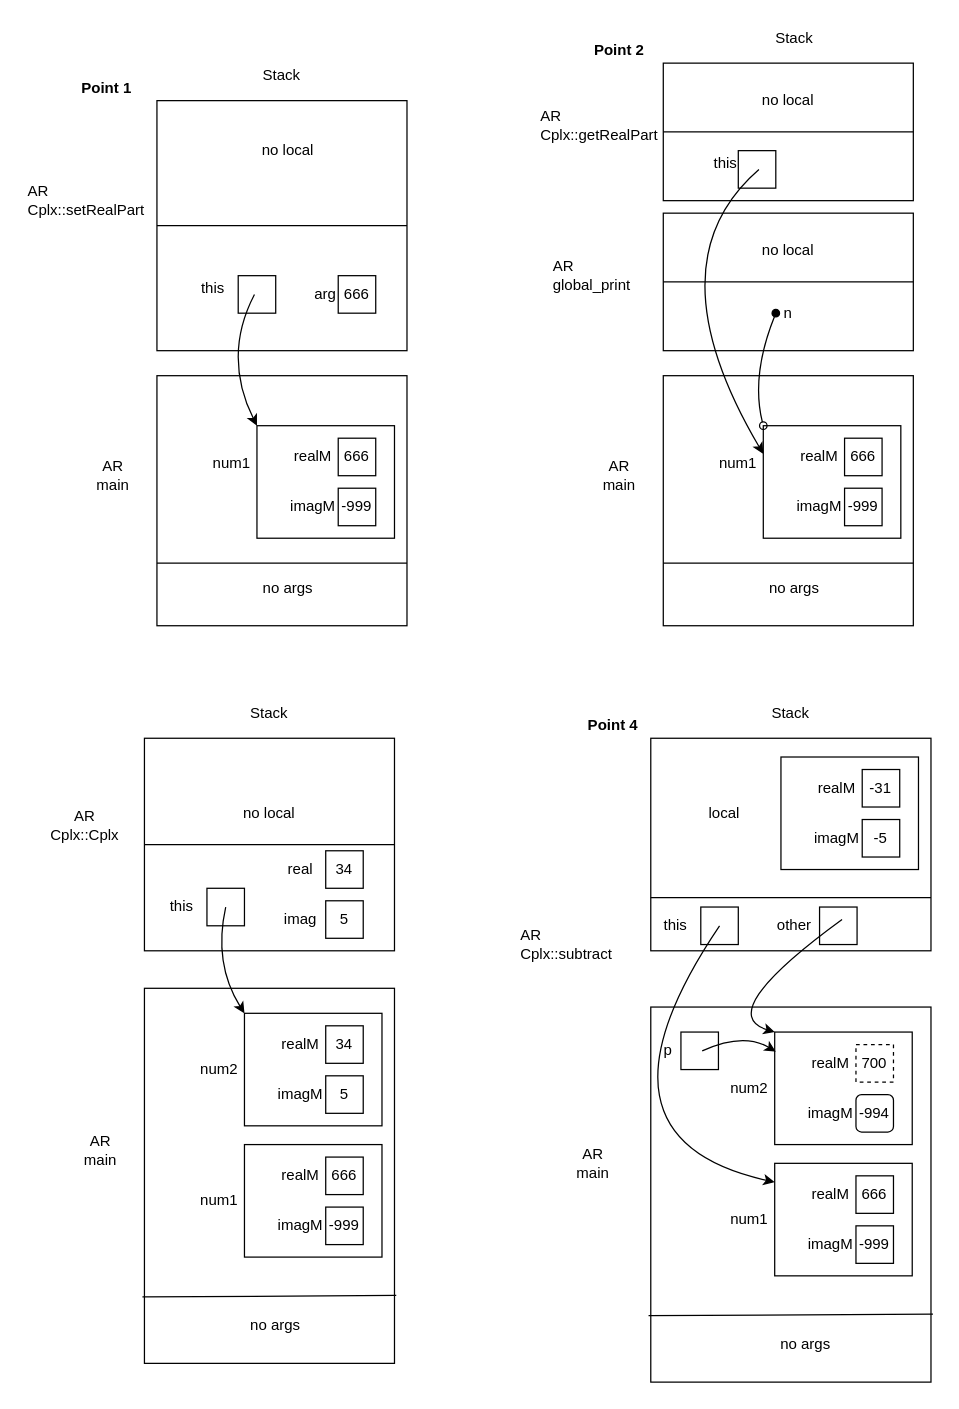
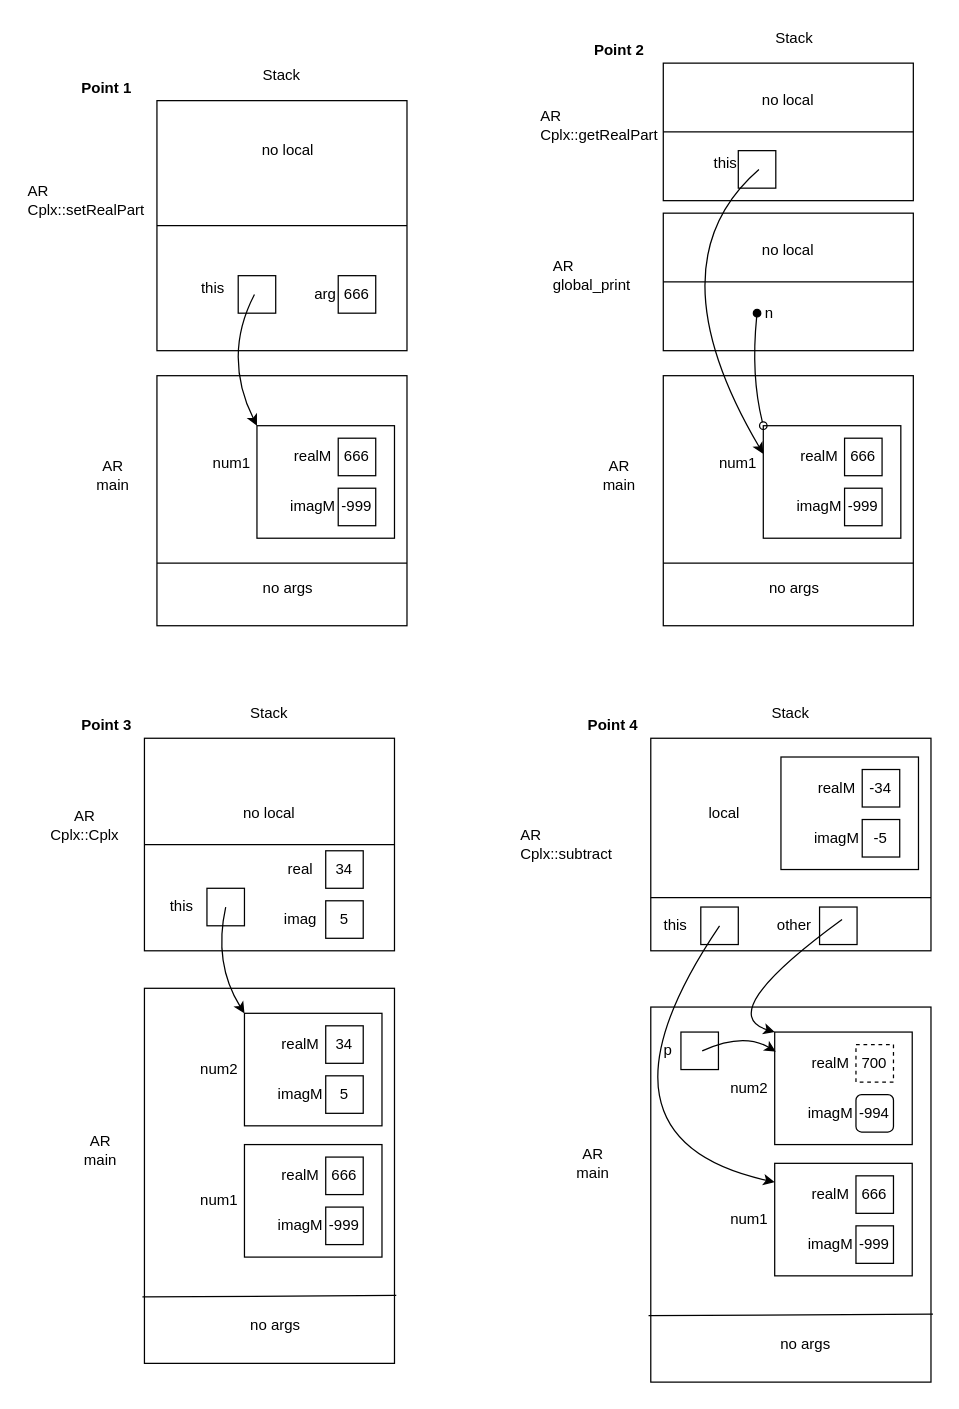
- <mxCell id="44" value="n" style="text;html=1;strokeColor=none;fillColor=none;align=center;verticalAlign=middle;whiteSpace=wrap;rounded=0;" parent="1" vertex="1"><mxGeometry x="620" y="240" width="20" height="20" as="geometry" /></mxCell>
+ <mxCell id="44" value="n" style="text;html=1;strokeColor=none;fillColor=none;align=center;verticalAlign=middle;whiteSpace=wrap;rounded=0;" parent="1" vertex="1"><mxGeometry x="605" y="240" width="20" height="20" as="geometry" /></mxCell>
+ <mxCell id="81" value="&lt;b&gt;Point 3&lt;/b&gt;" style="text;html=1;strokeColor=none;fillColor=none;align=center;verticalAlign=middle;whiteSpace=wrap;rounded=0;" parent="1" vertex="1"><mxGeometry x="60" y="570" width="50" height="20" as="geometry" /></mxCell>
- <mxCell id="106" value="-31" style="whiteSpace=wrap;html=1;aspect=fixed;" parent="1" vertex="1"><mxGeometry x="689.12" y="615" width="30" height="30" as="geometry" /></mxCell>
+ <mxCell id="106" value="-34" style="whiteSpace=wrap;html=1;aspect=fixed;" parent="1" vertex="1"><mxGeometry x="689.12" y="615" width="30" height="30" as="geometry" /></mxCell>
- <mxCell id="103" value="AR&lt;br&gt;Cplx::subtract" style="text;html=1;strokeColor=none;fillColor=none;align=left;verticalAlign=middle;whiteSpace=wrap;rounded=0;" parent="1" vertex="1"><mxGeometry x="414.12" y="745" width="70" height="20" as="geometry" /></mxCell>
+ <mxCell id="103" value="AR&lt;br&gt;Cplx::subtract" style="text;html=1;strokeColor=none;fillColor=none;align=left;verticalAlign=middle;whiteSpace=wrap;rounded=0;" parent="1" vertex="1"><mxGeometry x="414.12" y="665" width="70" height="20" as="geometry" /></mxCell>
